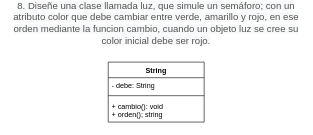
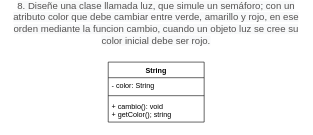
- <mxCell id="3" value="- debe: String" style="text;strokeColor=none;fillColor=none;align=left;verticalAlign=top;spacingLeft=4;spacingRight=4;overflow=hidden;rotatable=0;points=[[0,0.5],[1,0.5]];portConstraint=eastwest;whiteSpace=wrap;html=1;" parent="2" vertex="1"><mxGeometry y="26" width="160" height="26" as="geometry" /></mxCell>
+ <mxCell id="3" value="- color: String" style="text;strokeColor=none;fillColor=none;align=left;verticalAlign=top;spacingLeft=4;spacingRight=4;overflow=hidden;rotatable=0;points=[[0,0.5],[1,0.5]];portConstraint=eastwest;whiteSpace=wrap;html=1;" parent="2" vertex="1"><mxGeometry y="26" width="160" height="26" as="geometry" /></mxCell>
- <mxCell id="5" value="&lt;div&gt;+ cambio(): void&lt;/div&gt;&lt;div&gt;+ orden(); string&lt;/div&gt;&lt;div&gt;&lt;br&gt;&lt;/div&gt;&lt;div&gt;&lt;br&gt;&lt;/div&gt;" style="text;strokeColor=none;fillColor=none;align=left;verticalAlign=top;spacingLeft=4;spacingRight=4;overflow=hidden;rotatable=0;points=[[0,0.5],[1,0.5]];portConstraint=eastwest;whiteSpace=wrap;html=1;" parent="2" vertex="1"><mxGeometry y="60" width="160" height="40" as="geometry" /></mxCell>
+ <mxCell id="5" value="&lt;div&gt;+ cambio(): void&lt;/div&gt;&lt;div&gt;+ getColor(); string&lt;/div&gt;&lt;div&gt;&lt;br&gt;&lt;/div&gt;&lt;div&gt;&lt;br&gt;&lt;/div&gt;" style="text;strokeColor=none;fillColor=none;align=left;verticalAlign=top;spacingLeft=4;spacingRight=4;overflow=hidden;rotatable=0;points=[[0,0.5],[1,0.5]];portConstraint=eastwest;whiteSpace=wrap;html=1;" parent="2" vertex="1"><mxGeometry y="60" width="160" height="40" as="geometry" /></mxCell>
